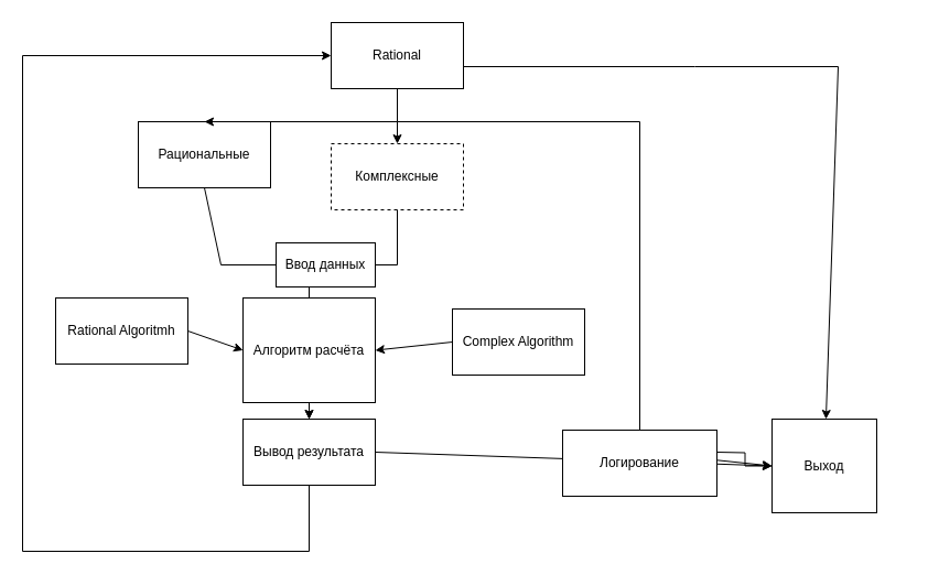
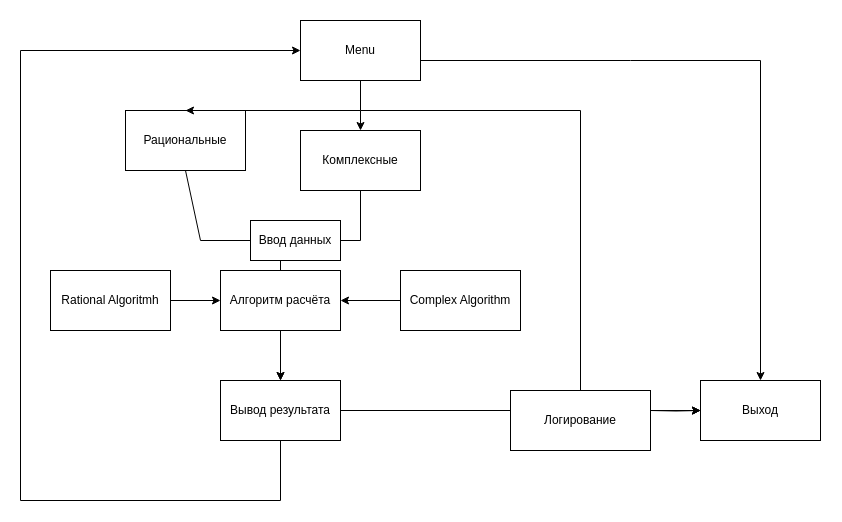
- <mxCell id="2" value="Rational" style="rounded=0;whiteSpace=wrap;html=1;" vertex="1" parent="1"><mxGeometry x="300" y="20" width="120" height="60" as="geometry" /></mxCell>
+ <mxCell id="2" value="Menu" style="rounded=0;whiteSpace=wrap;html=1;" vertex="1" parent="1"><mxGeometry x="300" y="20" width="120" height="60" as="geometry" /></mxCell>
- <mxCell id="4" value="Комплексные" style="rounded=0;whiteSpace=wrap;html=1;dashed=1;" vertex="1" parent="1"><mxGeometry x="300" y="130" width="120" height="60" as="geometry" /></mxCell>
+ <mxCell id="4" value="Комплексные" style="rounded=0;whiteSpace=wrap;html=1;" vertex="1" parent="1"><mxGeometry x="300" y="130" width="120" height="60" as="geometry" /></mxCell>
- <mxCell id="15" value="&lt;span style=&quot;font-size: 12px;&quot;&gt;Complex Algorithm&lt;/span&gt;" style="rounded=0;whiteSpace=wrap;html=1;" vertex="1" parent="1"><mxGeometry x="410" y="280" width="120" height="60" as="geometry" /></mxCell>
+ <mxCell id="15" value="&lt;span style=&quot;font-size: 12px;&quot;&gt;Complex Algorithm&lt;/span&gt;" style="rounded=0;whiteSpace=wrap;html=1;" vertex="1" parent="1"><mxGeometry x="400" y="270" width="120" height="60" as="geometry" /></mxCell>
- <mxCell id="14" value="Алгоритм расчёта" style="rounded=0;whiteSpace=wrap;html=1;" vertex="1" parent="1"><mxGeometry x="220" y="270" width="120" height="95" as="geometry" /></mxCell>
+ <mxCell id="14" value="Алгоритм расчёта" style="rounded=0;whiteSpace=wrap;html=1;" vertex="1" parent="1"><mxGeometry x="220" y="270" width="120" height="60" as="geometry" /></mxCell>
- <mxCell id="9" value="Выход" style="rounded=0;whiteSpace=wrap;html=1;" vertex="1" parent="1"><mxGeometry x="700" y="380" width="95" height="85" as="geometry" /></mxCell>
+ <mxCell id="9" value="Выход" style="rounded=0;whiteSpace=wrap;html=1;" vertex="1" parent="1"><mxGeometry x="700" y="380" width="120" height="60" as="geometry" /></mxCell>
